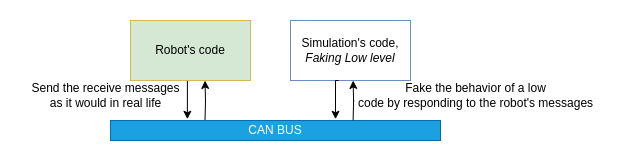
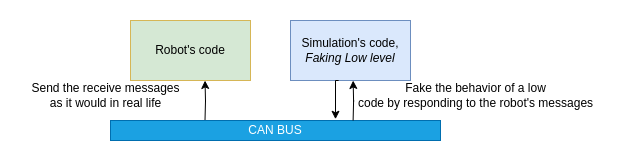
- <mxCell id="4" value="Simulation's code,&lt;br&gt;&lt;i&gt;Faking Low level&lt;/i&gt;" style="rounded=0;whiteSpace=wrap;html=1;fillColor=#ffffff;strokeColor=#6c8ebf;" vertex="1" parent="1"><mxGeometry x="290" y="20" width="120" height="60" as="geometry" /></mxCell>
+ <mxCell id="4" value="Simulation's code,&lt;br&gt;&lt;i&gt;Faking Low level&lt;/i&gt;" style="rounded=0;whiteSpace=wrap;html=1;fillColor=#dae8fc;strokeColor=#6c8ebf;" vertex="1" parent="1"><mxGeometry x="290" y="20" width="120" height="60" as="geometry" /></mxCell>
- <mxCell id="2" style="edgeStyle=orthogonalEdgeStyle;rounded=0;orthogonalLoop=1;jettySize=auto;html=1;exitX=0.5;exitY=1;exitDx=0;exitDy=0;entryX=0.233;entryY=-0.063;entryDx=0;entryDy=0;entryPerimeter=0;" edge="1" parent="1" source="3" target="6"><mxGeometry relative="1" as="geometry" /></mxCell>
